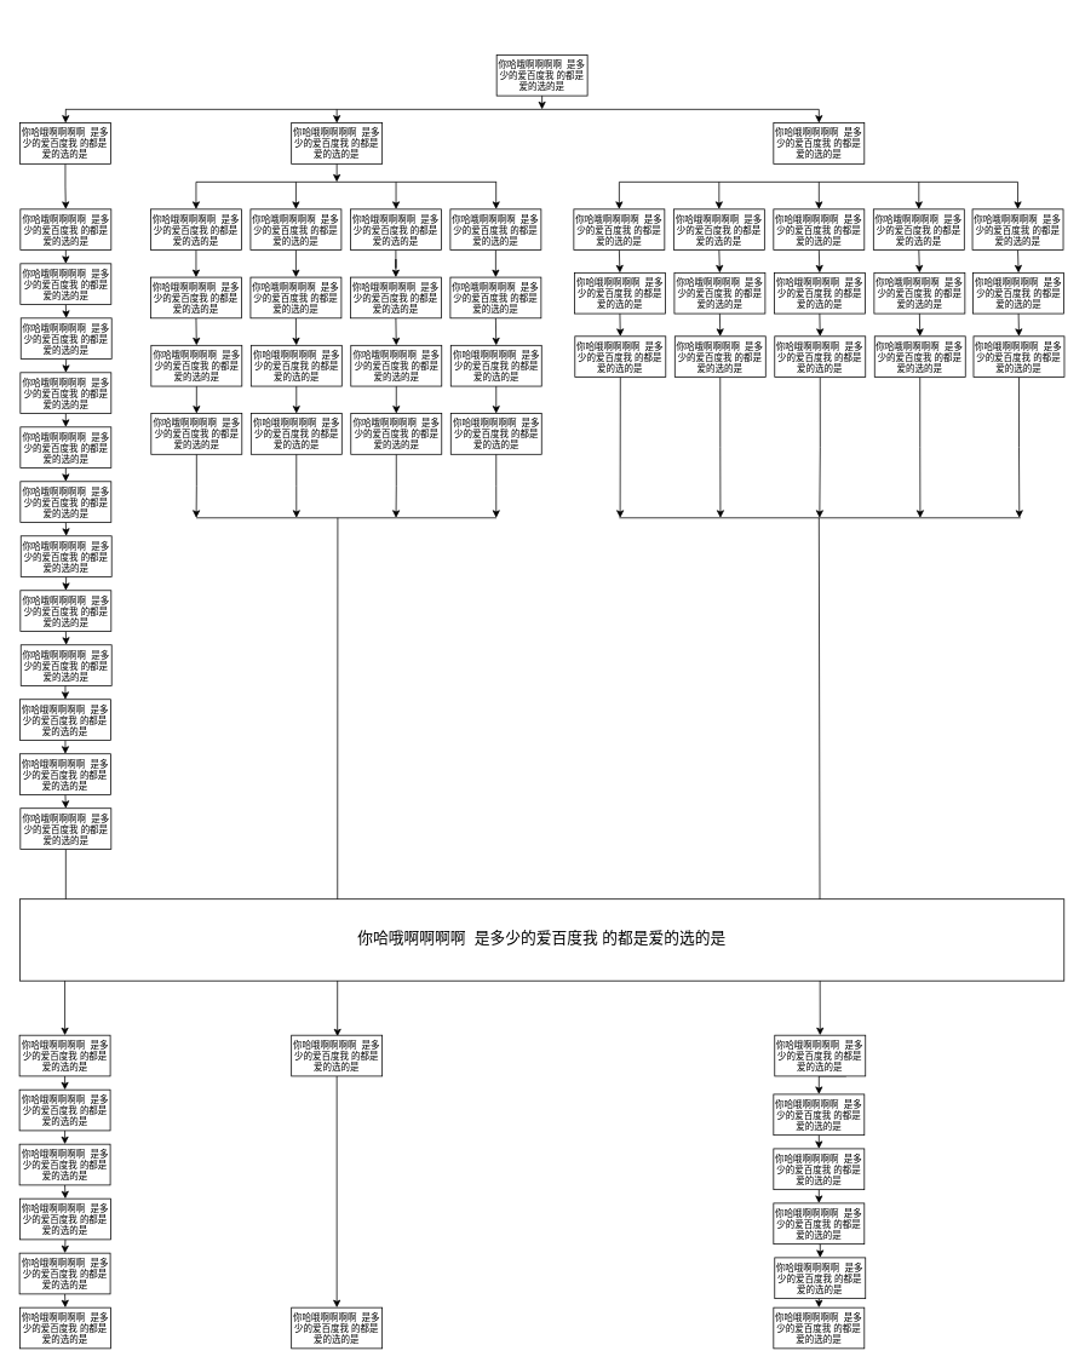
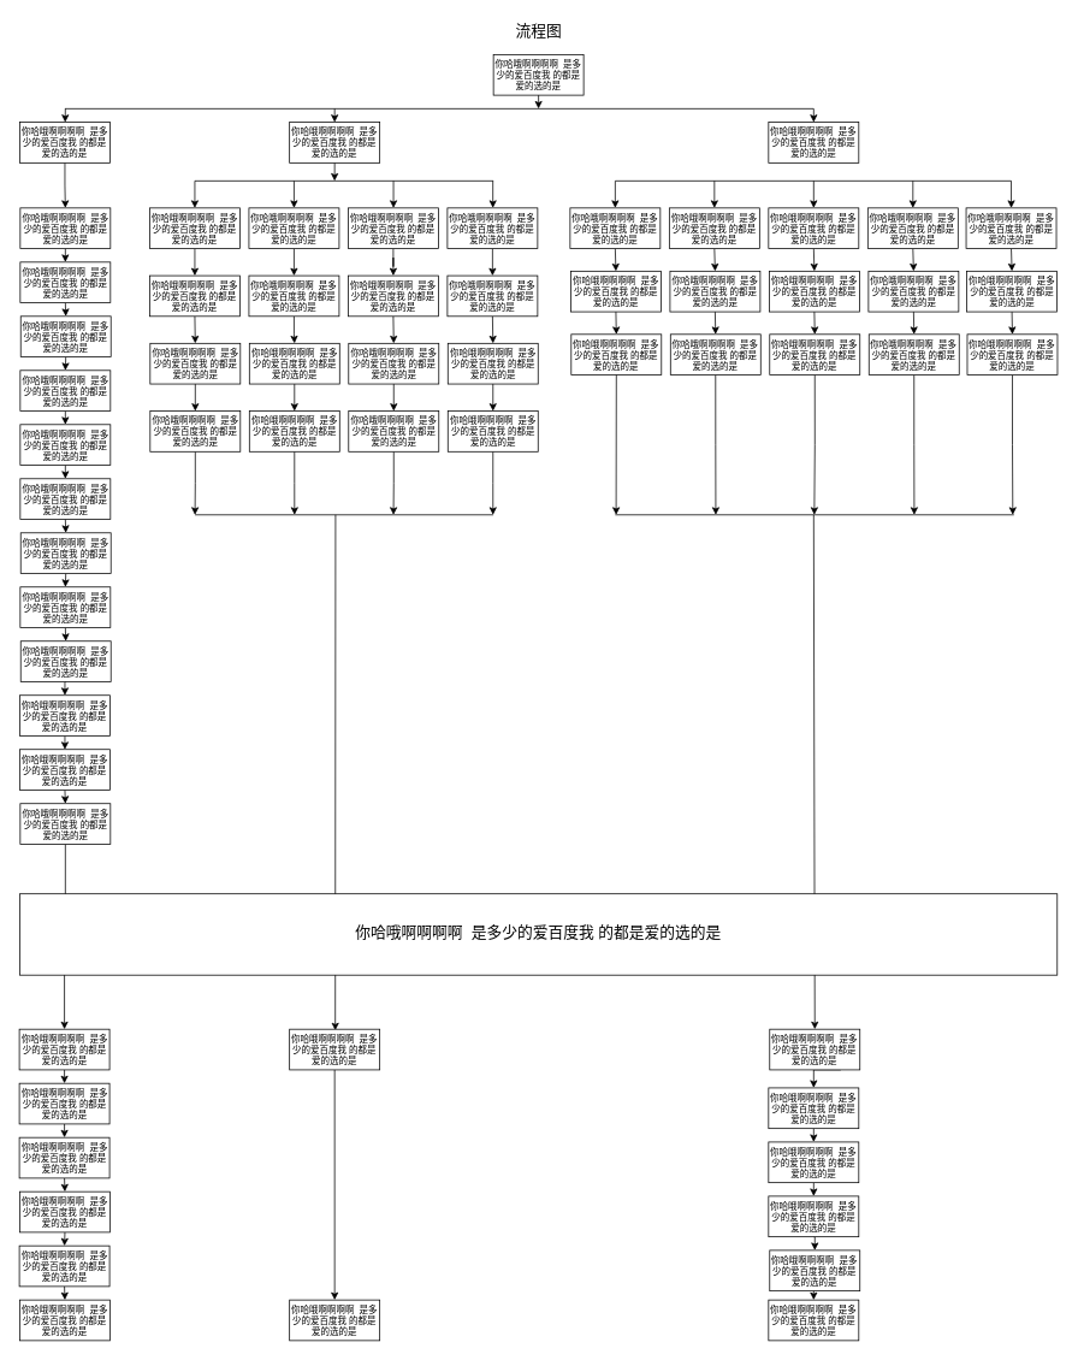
+ <mxCell id="144" value="流程图" style="text;html=1;align=center;verticalAlign=middle;resizable=0;points=[];autosize=1;strokeColor=none;fillColor=none;fontSize=17;" vertex="1" parent="1"><mxGeometry x="561" y="20" width="70" height="30" as="geometry" /></mxCell>
